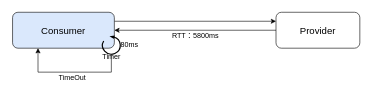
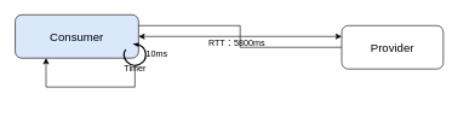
- <mxCell id="5" value="&lt;font style=&quot;font-size: 16px&quot;&gt;Provider&lt;/font&gt;" style="rounded=1;whiteSpace=wrap;html=1;" vertex="1" parent="1"><mxGeometry x="460" y="20" width="140" height="60" as="geometry" /></mxCell>
+ <mxCell id="5" value="&lt;font style=&quot;font-size: 16px&quot;&gt;Provider&lt;/font&gt;" style="rounded=1;whiteSpace=wrap;html=1;" vertex="1" parent="1"><mxGeometry x="470" y="35" width="140" height="60" as="geometry" /></mxCell>
- <mxCell id="11" value="80ms" style="text;html=1;align=center;verticalAlign=middle;resizable=0;points=[];autosize=1;strokeColor=none;fillColor=none;" vertex="1" parent="1"><mxGeometry x="190" y="65" width="50" height="20" as="geometry" /></mxCell>
+ <mxCell id="11" value="10ms" style="text;html=1;align=center;verticalAlign=middle;resizable=0;points=[];autosize=1;strokeColor=none;fillColor=none;" vertex="1" parent="1"><mxGeometry x="190" y="65" width="50" height="20" as="geometry" /></mxCell>
- <mxCell id="9" value="TimeOut" style="text;html=1;strokeColor=none;fillColor=none;align=center;verticalAlign=middle;whiteSpace=wrap;overflow=hidden;" vertex="1" parent="1"><mxGeometry x="80" y="120" width="80" height="20" as="geometry" /></mxCell>
